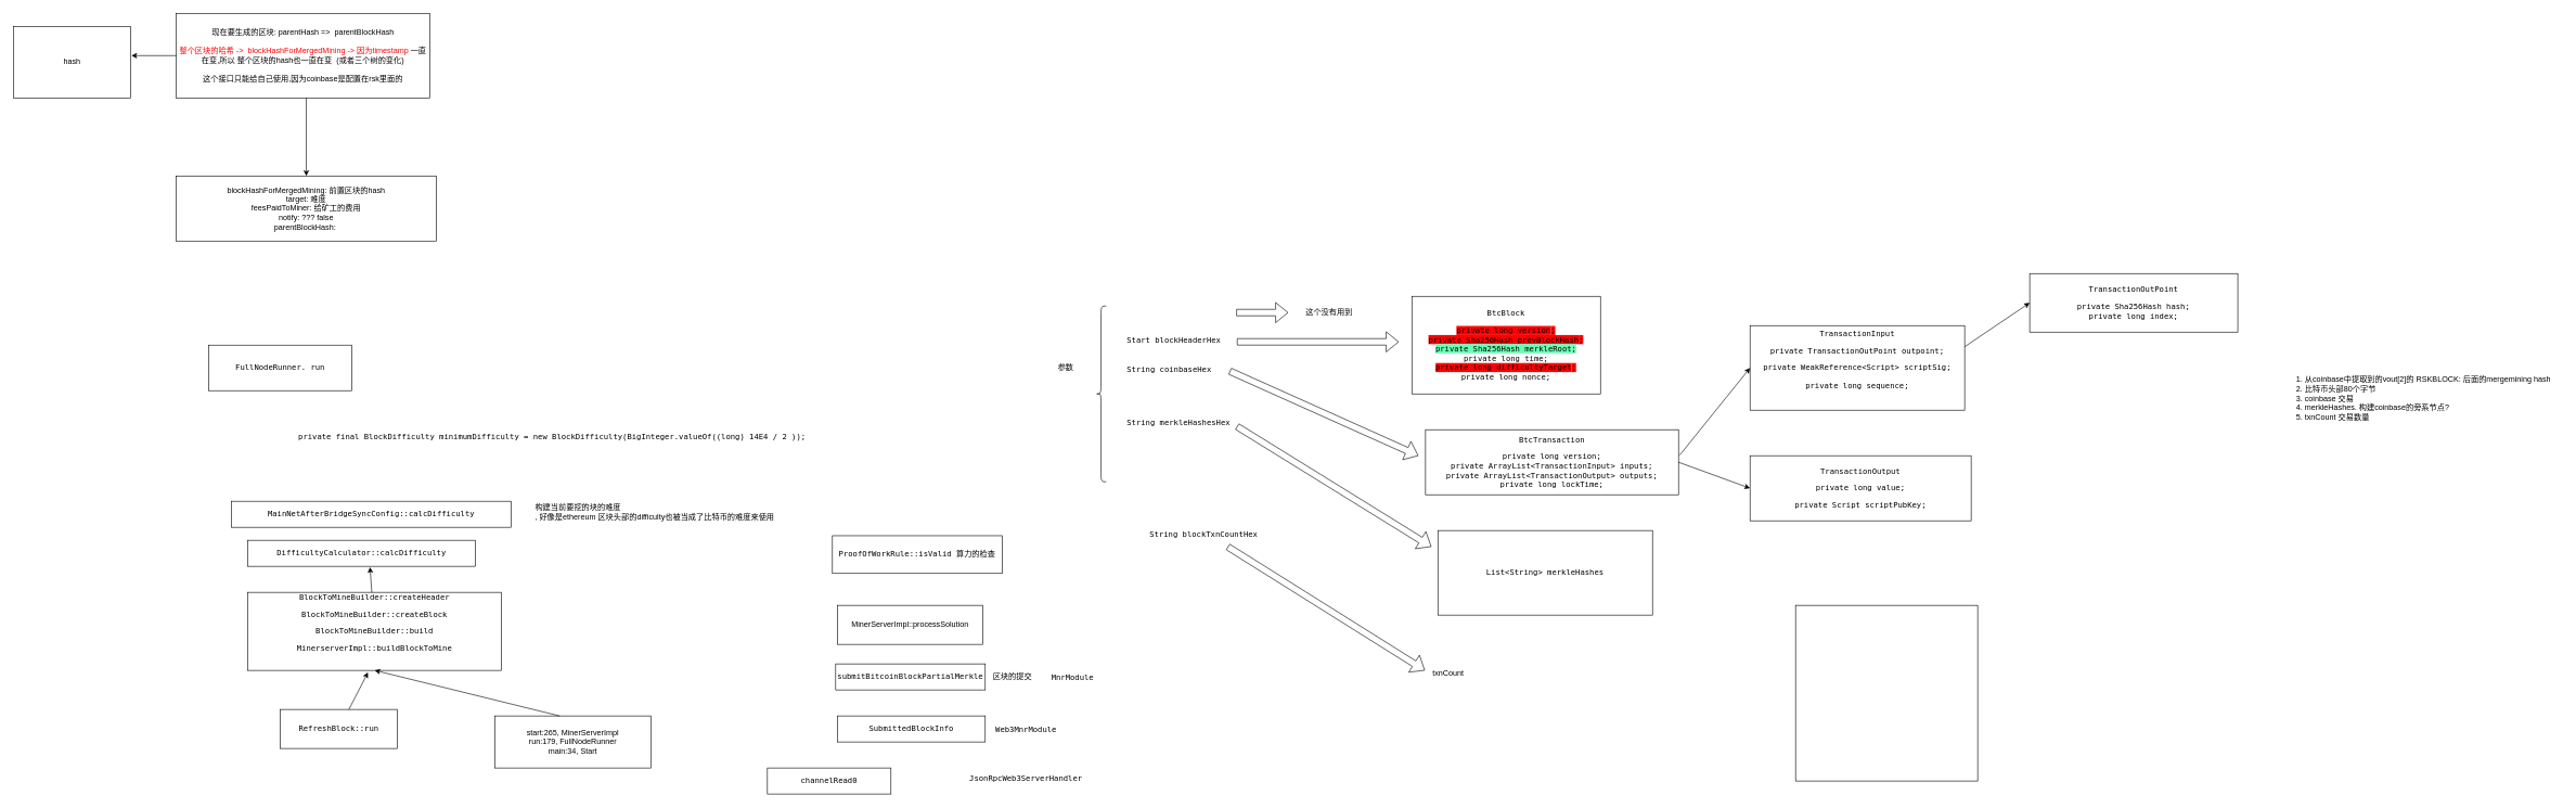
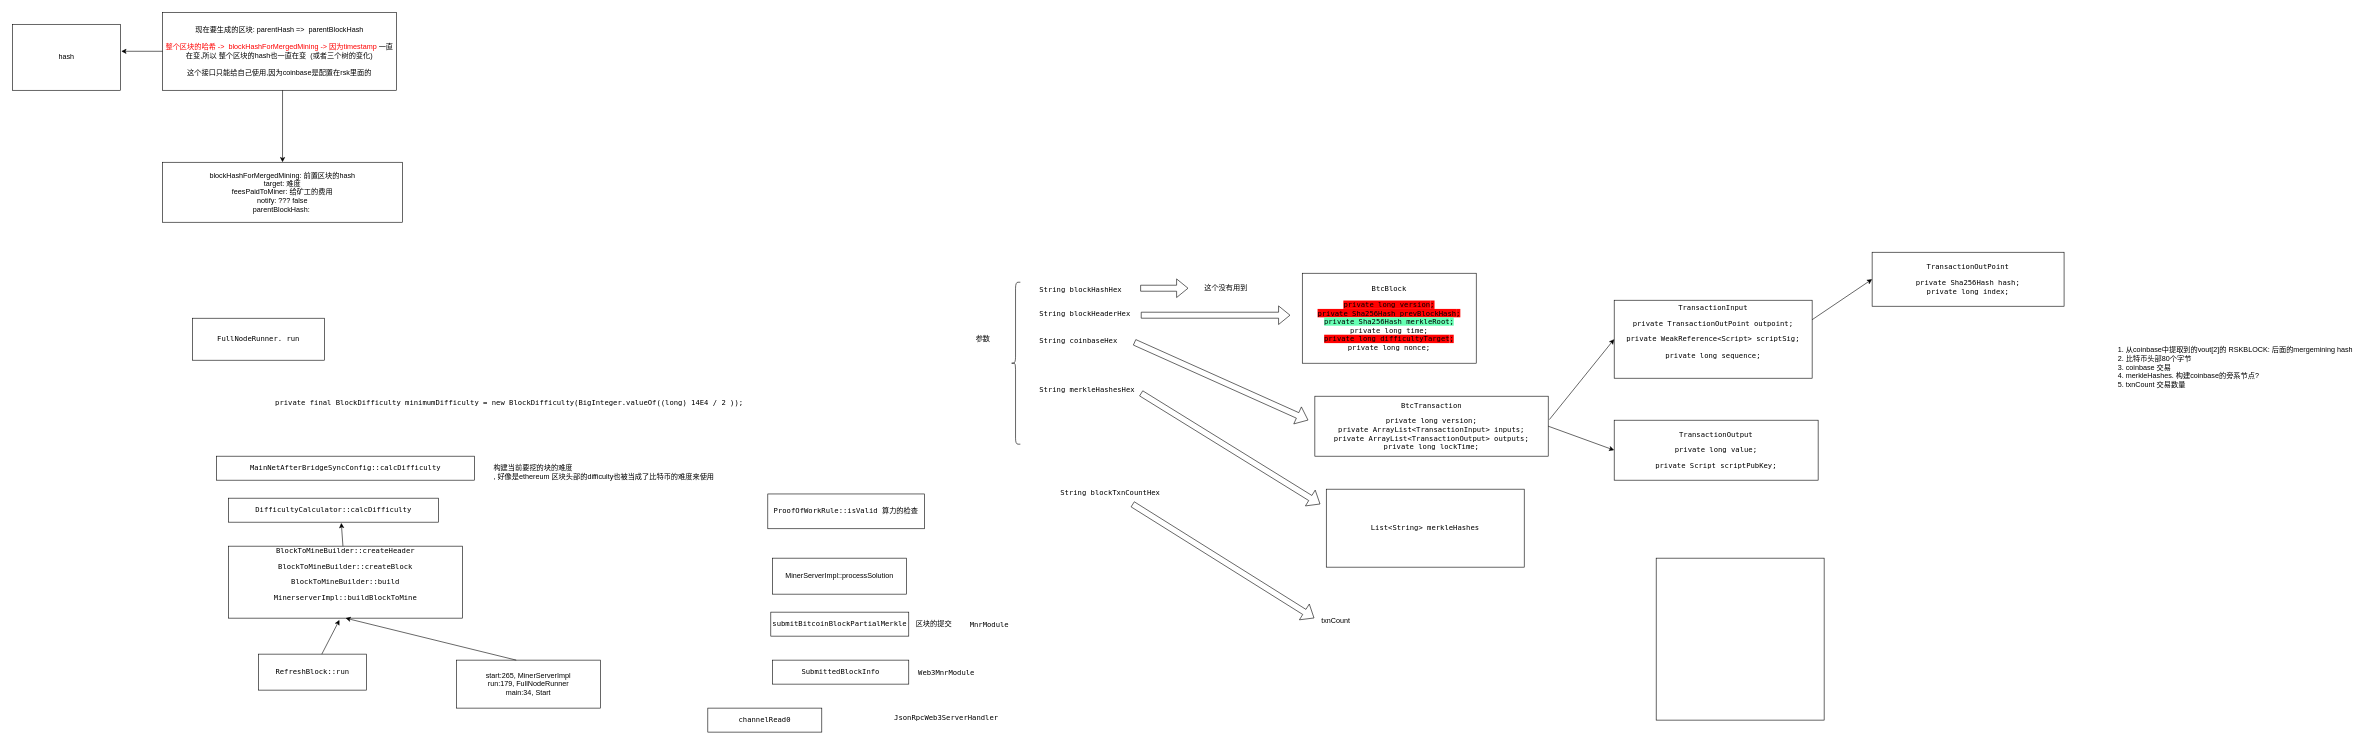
+ <mxCell id="25" value="&lt;pre&gt;String blockHashHex&lt;/pre&gt;" style="text;html=1;resizable=0;points=[];autosize=1;align=left;verticalAlign=top;spacingTop=-4;" vertex="1" parent="1"><mxGeometry x="1730" y="460" width="150" height="40" as="geometry" /></mxCell>
- <mxCell id="28" value="&lt;pre&gt;Start blockHeaderHex&lt;/pre&gt;" style="text;html=1;resizable=0;points=[];autosize=1;align=left;verticalAlign=top;spacingTop=-4;" vertex="1" parent="1"><mxGeometry x="1730" y="500" width="170" height="40" as="geometry" /></mxCell>
+ <mxCell id="28" value="&lt;pre&gt;String blockHeaderHex&lt;/pre&gt;" style="text;html=1;resizable=0;points=[];autosize=1;align=left;verticalAlign=top;spacingTop=-4;" vertex="1" parent="1"><mxGeometry x="1730" y="500" width="170" height="40" as="geometry" /></mxCell>
- <mxCell id="9" value="&lt;pre&gt;MainNetAfterBridgeSyncConfig::calcDifficulty&lt;/pre&gt;" style="rounded=0;whiteSpace=wrap;html=1;" parent="1" vertex="1"><mxGeometry x="355" y="770" width="430" height="40" as="geometry" /></mxCell>
+ <mxCell id="9" value="&lt;pre&gt;MainNetAfterBridgeSyncConfig::calcDifficulty&lt;/pre&gt;" style="rounded=0;whiteSpace=wrap;html=1;" parent="1" vertex="1"><mxGeometry x="360" y="760" width="430" height="40" as="geometry" /></mxCell>
